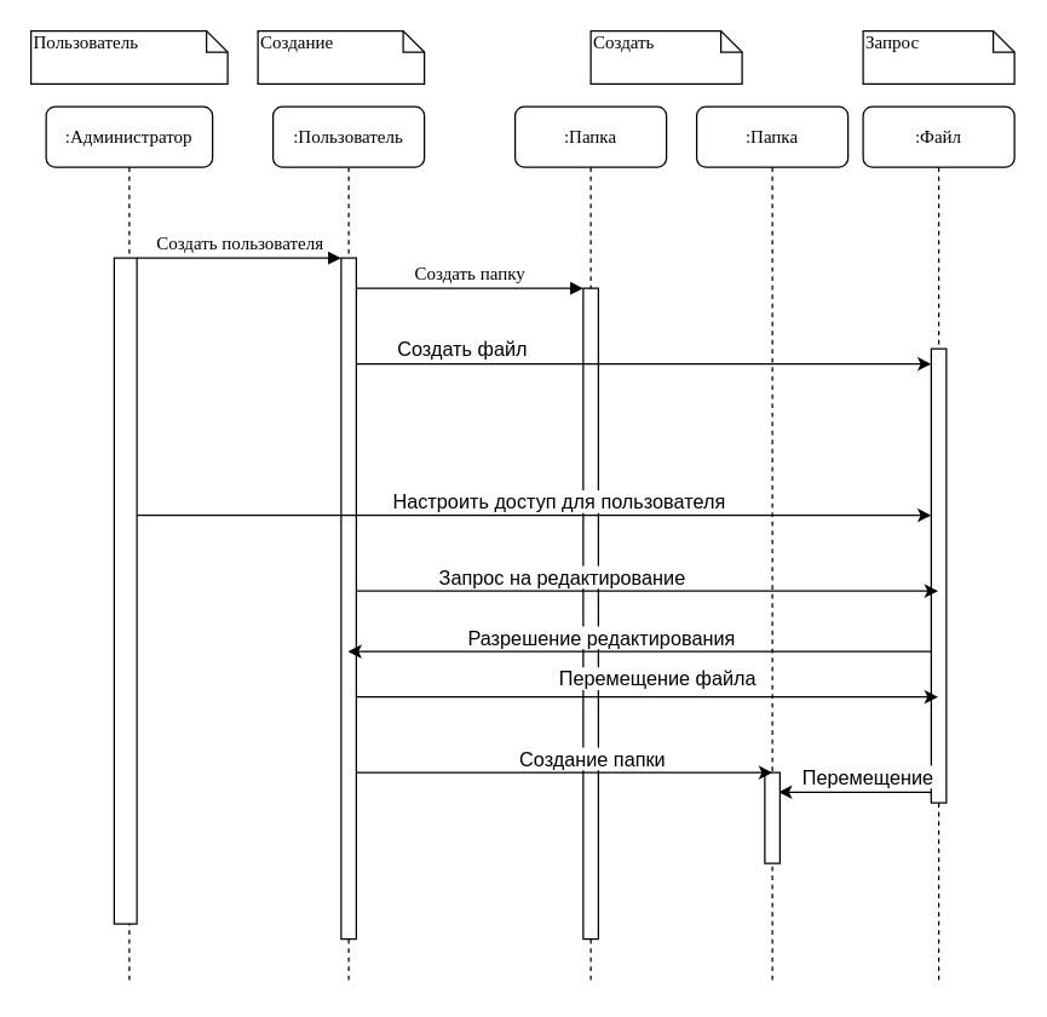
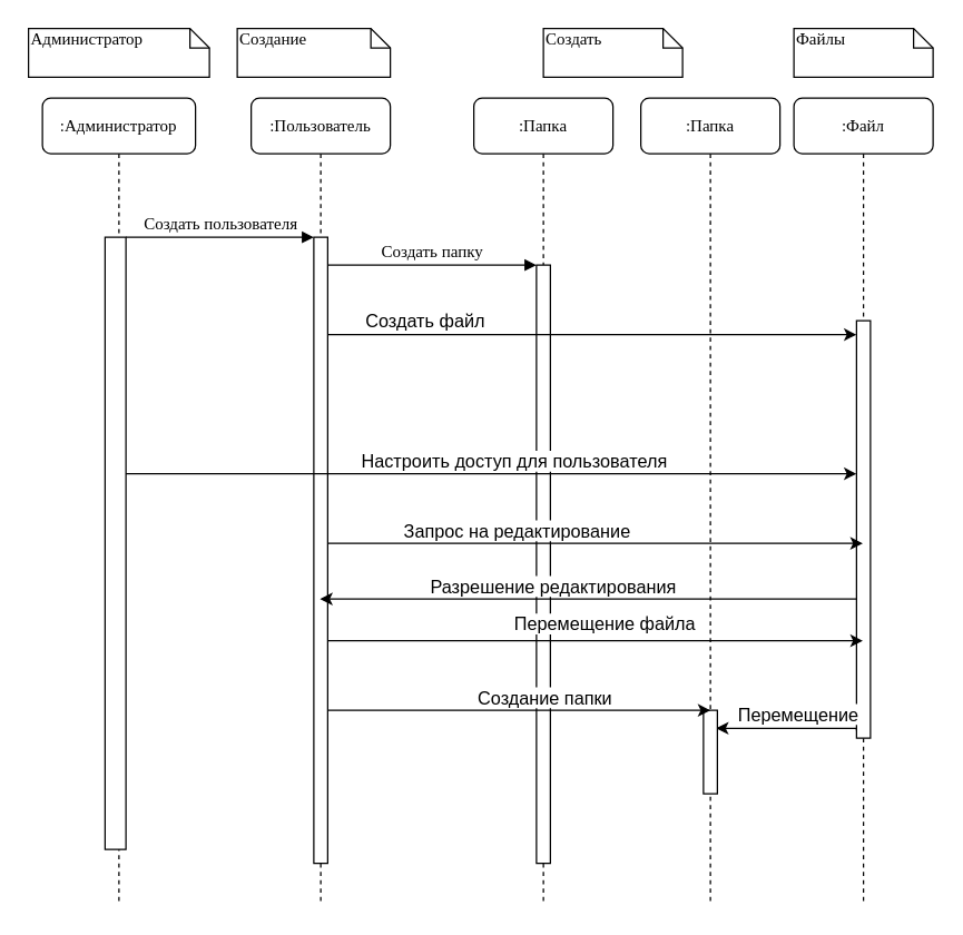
- <mxCell id="14" value="Пользователь" style="shape=note;whiteSpace=wrap;html=1;size=14;verticalAlign=top;align=left;spacingTop=-6;rounded=0;shadow=0;comic=0;labelBackgroundColor=none;strokeWidth=1;fontFamily=Verdana;fontSize=12" parent="1" vertex="1"><mxGeometry x="20" y="20" width="130" height="35" as="geometry" /></mxCell>
+ <mxCell id="14" value="Администратор" style="shape=note;whiteSpace=wrap;html=1;size=14;verticalAlign=top;align=left;spacingTop=-6;rounded=0;shadow=0;comic=0;labelBackgroundColor=none;strokeWidth=1;fontFamily=Verdana;fontSize=12" parent="1" vertex="1"><mxGeometry x="20" y="20" width="130" height="35" as="geometry" /></mxCell>
- <mxCell id="17" value="Запрос" style="shape=note;whiteSpace=wrap;html=1;size=14;verticalAlign=top;align=left;spacingTop=-6;rounded=0;shadow=0;comic=0;labelBackgroundColor=none;strokeWidth=1;fontFamily=Verdana;fontSize=12" parent="1" vertex="1"><mxGeometry x="570" y="20" width="100" height="35" as="geometry" /></mxCell>
+ <mxCell id="17" value="Файлы" style="shape=note;whiteSpace=wrap;html=1;size=14;verticalAlign=top;align=left;spacingTop=-6;rounded=0;shadow=0;comic=0;labelBackgroundColor=none;strokeWidth=1;fontFamily=Verdana;fontSize=12" parent="1" vertex="1"><mxGeometry x="570" y="20" width="100" height="35" as="geometry" /></mxCell>
